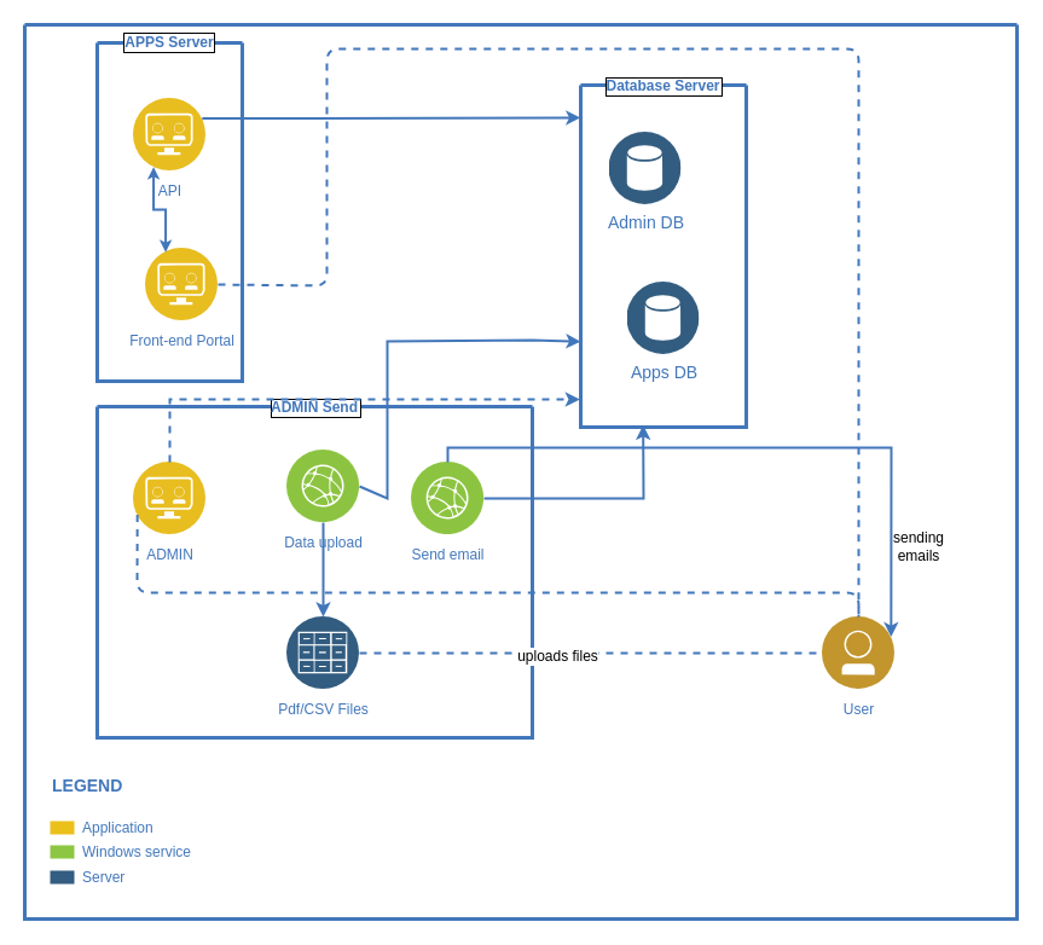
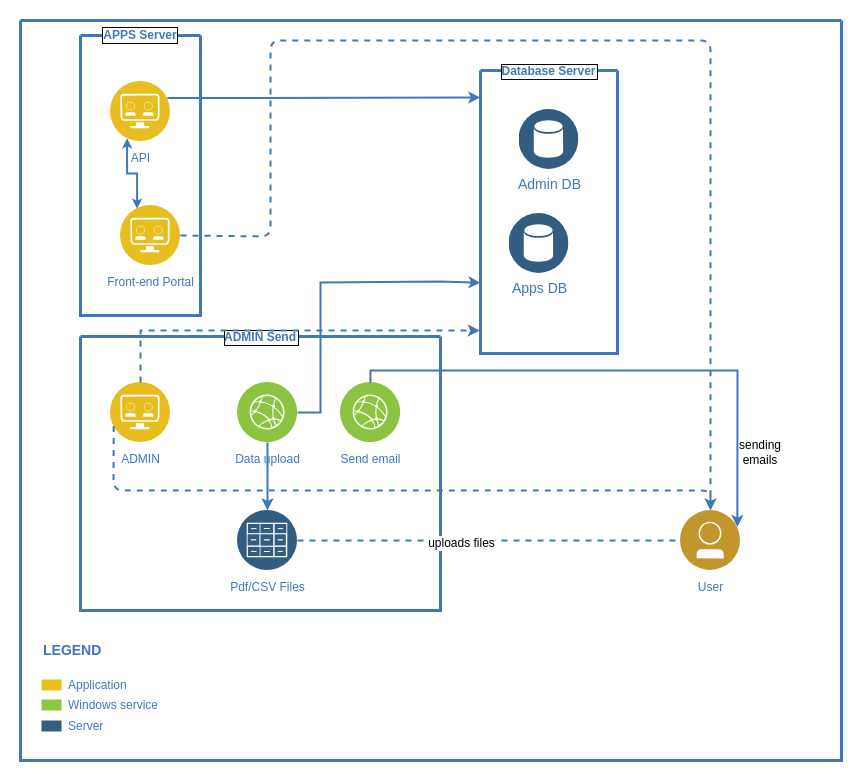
- <mxCell id="12" value="Admin DB&lt;br&gt;" style="aspect=fixed;perimeter=ellipsePerimeter;html=1;align=center;shadow=0;dashed=0;image;image=img/lib/ibm/data/data_services.svg;rounded=1;labelBackgroundColor=#ffffff;strokeColor=#666666;strokeWidth=3;fillColor=#C2952D;gradientColor=none;fontSize=14;fontColor=#4277BB;" parent="11" vertex="1"><mxGeometry x="23.5" y="39" width="60" height="60" as="geometry" /></mxCell>
+ <mxCell id="12" value="Admin DB&lt;br&gt;" style="aspect=fixed;perimeter=ellipsePerimeter;html=1;align=center;shadow=0;dashed=0;image;image=img/lib/ibm/data/data_services.svg;rounded=1;labelBackgroundColor=#ffffff;strokeColor=#666666;strokeWidth=3;fillColor=#C2952D;gradientColor=none;fontSize=14;fontColor=#4277BB;" parent="11" vertex="1"><mxGeometry x="38.5" y="39" width="60" height="60" as="geometry" /></mxCell>
- <mxCell id="13" value="Apps DB&lt;br&gt;" style="aspect=fixed;perimeter=ellipsePerimeter;html=1;align=center;shadow=0;dashed=0;image;image=img/lib/ibm/data/data_services.svg;rounded=1;labelBackgroundColor=#ffffff;strokeColor=#666666;strokeWidth=3;fillColor=#C2952D;gradientColor=none;fontSize=14;fontColor=#4277BB;" parent="11" vertex="1"><mxGeometry x="38.5" y="163" width="60" height="60" as="geometry" /></mxCell>
+ <mxCell id="13" value="Apps DB&lt;br&gt;" style="aspect=fixed;perimeter=ellipsePerimeter;html=1;align=center;shadow=0;dashed=0;image;image=img/lib/ibm/data/data_services.svg;rounded=1;labelBackgroundColor=#ffffff;strokeColor=#666666;strokeWidth=3;fillColor=#C2952D;gradientColor=none;fontSize=14;fontColor=#4277BB;" parent="11" vertex="1"><mxGeometry x="28.5" y="143" width="60" height="60" as="geometry" /></mxCell>
- <mxCell id="16" value="&lt;span&gt;Data upload&lt;/span&gt;" style="aspect=fixed;perimeter=ellipsePerimeter;html=1;align=center;shadow=0;dashed=0;fontColor=#4277BB;labelBackgroundColor=#ffffff;fontSize=12;spacingTop=3;image;image=img/lib/ibm/infrastructure/edge_services.svg;" parent="14" vertex="1"><mxGeometry x="157" y="36" width="60" height="60" as="geometry" /></mxCell>
+ <mxCell id="16" value="&lt;span&gt;Data upload&lt;/span&gt;" style="aspect=fixed;perimeter=ellipsePerimeter;html=1;align=center;shadow=0;dashed=0;fontColor=#4277BB;labelBackgroundColor=#ffffff;fontSize=12;spacingTop=3;image;image=img/lib/ibm/infrastructure/edge_services.svg;" parent="14" vertex="1"><mxGeometry x="157" y="46" width="60" height="60" as="geometry" /></mxCell>
- <mxCell id="22" value="" style="endArrow=classic;html=1;strokeColor=#4277BB;exitX=1;exitY=0.5;exitDx=0;exitDy=0;rounded=0;strokeWidth=2;entryX=0.377;entryY=0.994;entryDx=0;entryDy=0;entryPerimeter=0;" parent="2" source="19" target="11" edge="1"><mxGeometry width="50" height="50" relative="1" as="geometry"><mxPoint x="297.294" y="381.412" as="sourcePoint" /><mxPoint x="700" y="381" as="targetPoint" /><Array as="points"><mxPoint x="512" y="392" /></Array></mxGeometry></mxCell>
- <mxCell id="26" value="" style="endArrow=none;dashed=1;html=1;strokeColor=#4277BB;strokeWidth=2;exitX=0;exitY=0.75;exitDx=0;exitDy=0;entryX=0.5;entryY=0;entryDx=0;entryDy=0;" parent="2" source="15" target="23" edge="1"><mxGeometry width="50" height="50" relative="1" as="geometry"><mxPoint x="500" y="660" as="sourcePoint" /><mxPoint x="690" y="470" as="targetPoint" /><Array as="points"><mxPoint x="93" y="470" /><mxPoint x="690" y="470" /></Array></mxGeometry></mxCell>
+ <mxCell id="26" value="" style="endArrow=classic;dashed=1;html=1;strokeColor=#4277BB;strokeWidth=2;exitX=0;exitY=0.75;exitDx=0;exitDy=0;entryX=0.5;entryY=0;entryDx=0;entryDy=0;" parent="2" source="15" target="23" edge="1"><mxGeometry width="50" height="50" relative="1" as="geometry"><mxPoint x="500" y="660" as="sourcePoint" /><mxPoint x="690" y="470" as="targetPoint" /><Array as="points"><mxPoint x="93" y="470" /><mxPoint x="690" y="470" /></Array></mxGeometry></mxCell>
